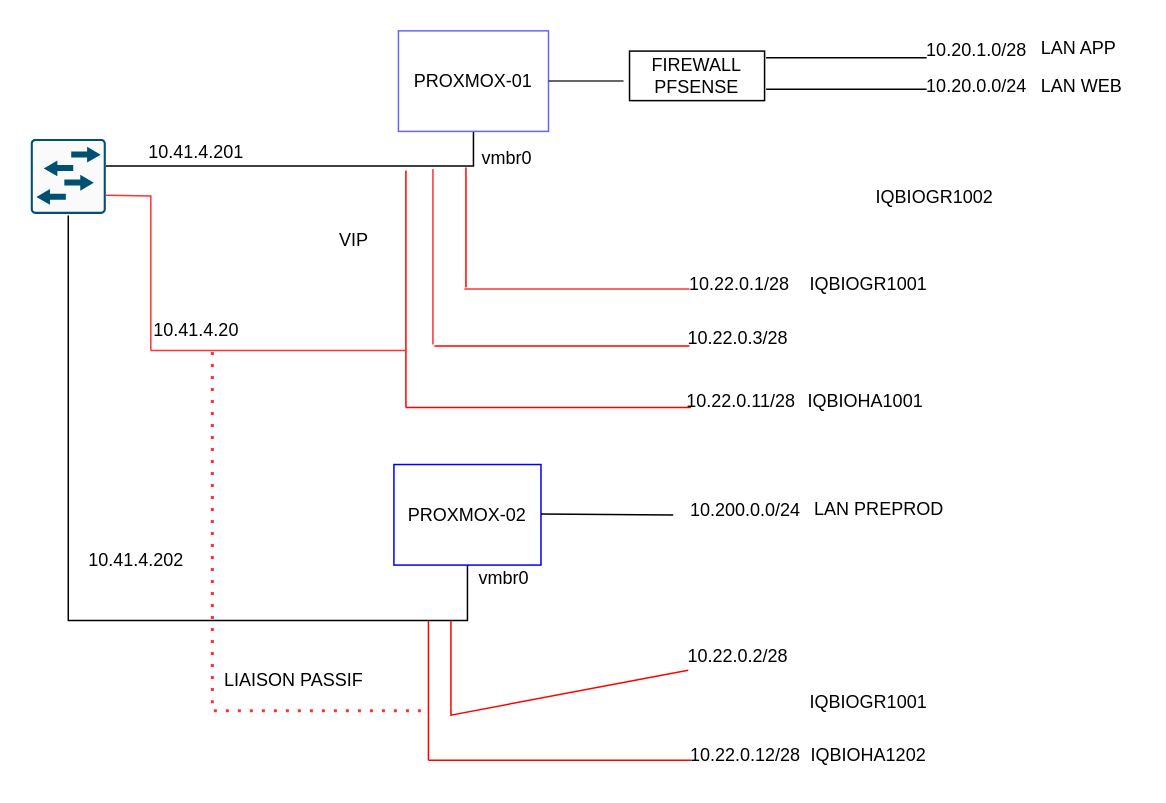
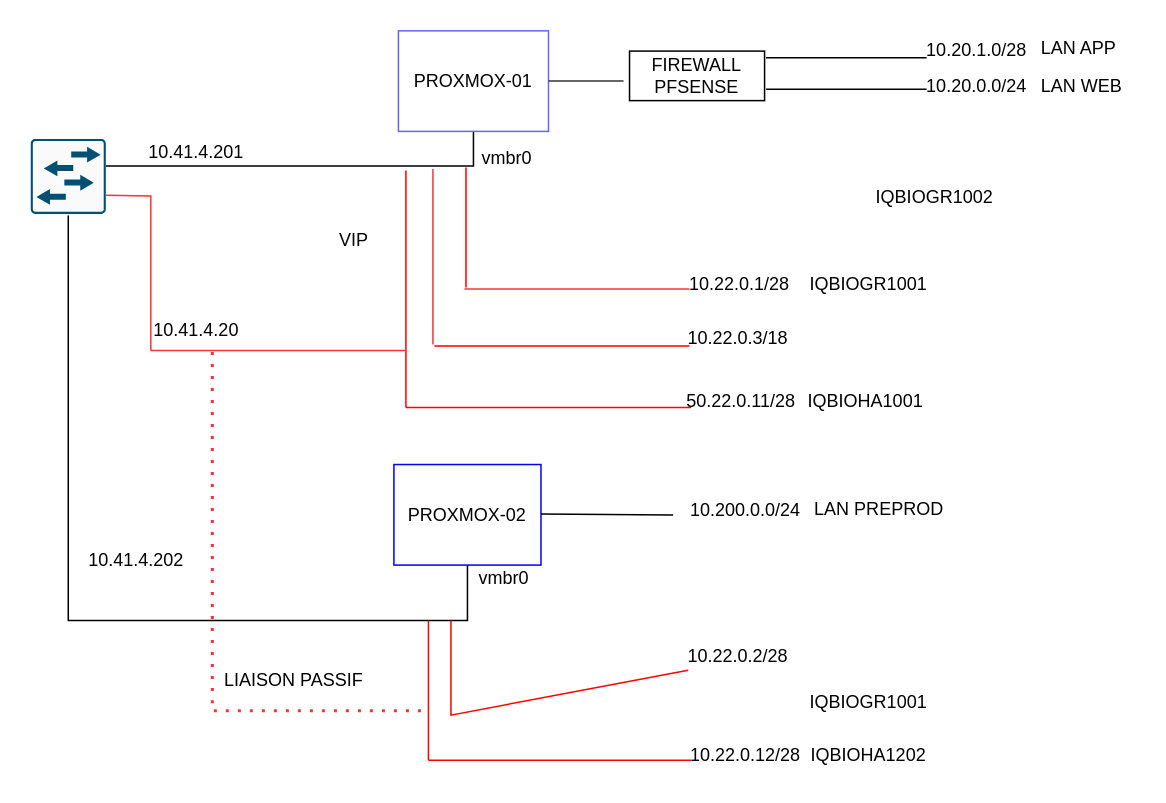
- <mxCell id="24" value="10.22.0.3/28" style="text;html=1;align=center;verticalAlign=middle;resizable=0;points=[];autosize=1;" vertex="1" parent="1"><mxGeometry x="451" y="215" width="80" height="20" as="geometry" /></mxCell>
+ <mxCell id="24" value="10.22.0.3/18" style="text;html=1;align=center;verticalAlign=middle;resizable=0;points=[];autosize=1;" vertex="1" parent="1"><mxGeometry x="451" y="215" width="80" height="20" as="geometry" /></mxCell>
- <mxCell id="25" value="10.22.0.11/28" style="text;html=1;align=center;verticalAlign=middle;resizable=0;points=[];autosize=1;" vertex="1" parent="1"><mxGeometry x="448" y="257" width="90" height="20" as="geometry" /></mxCell>
+ <mxCell id="25" value="50.22.0.11/28" style="text;html=1;align=center;verticalAlign=middle;resizable=0;points=[];autosize=1;" vertex="1" parent="1"><mxGeometry x="448" y="257" width="90" height="20" as="geometry" /></mxCell>
